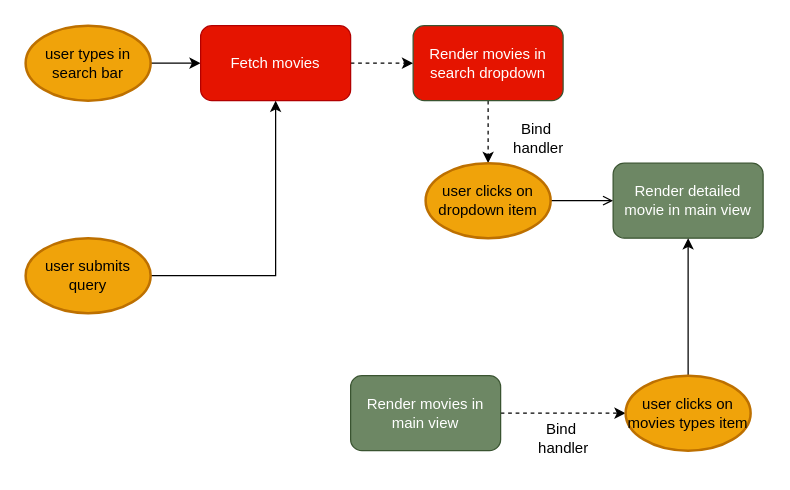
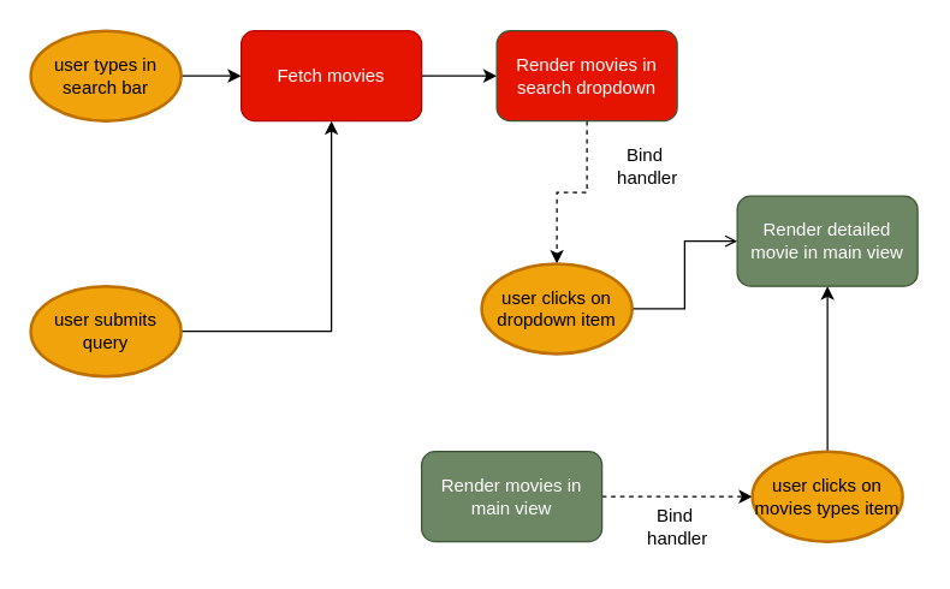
- <mxCell id="4" value="" style="edgeStyle=orthogonalEdgeStyle;rounded=0;orthogonalLoop=1;jettySize=auto;html=1;dashed=1;" parent="1" source="5" target="7" edge="1"><mxGeometry relative="1" as="geometry" /></mxCell>
+ <mxCell id="4" value="" style="edgeStyle=orthogonalEdgeStyle;rounded=0;orthogonalLoop=1;jettySize=auto;html=1;" parent="1" source="5" target="7" edge="1"><mxGeometry relative="1" as="geometry" /></mxCell>
- <mxCell id="9" value="user clicks on dropdown item" style="strokeWidth=2;html=1;shape=mxgraph.flowchart.start_1;whiteSpace=wrap;fillColor=#f0a30a;strokeColor=#BD7000;fontColor=#000000;" parent="1" vertex="1"><mxGeometry x="340" y="130" width="100" height="60" as="geometry" /></mxCell>
+ <mxCell id="9" value="user clicks on dropdown item" style="strokeWidth=2;html=1;shape=mxgraph.flowchart.start_1;whiteSpace=wrap;fillColor=#f0a30a;strokeColor=#BD7000;fontColor=#000000;" parent="1" vertex="1"><mxGeometry x="320" y="175" width="100" height="60" as="geometry" /></mxCell>
